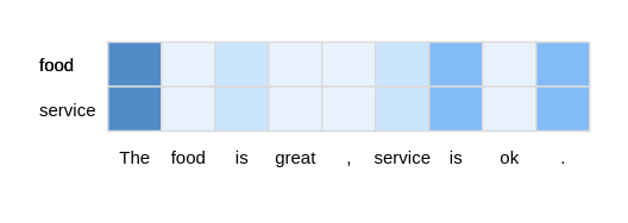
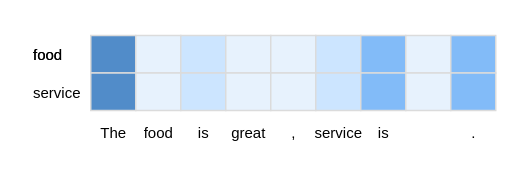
- <mxCell id="30" value="ok" style="text;html=1;align=center;verticalAlign=middle;resizable=0;points=[];autosize=1;strokeColor=none;fillColor=none;fontSize=10;" vertex="1" parent="1"><mxGeometry x="270" y="73" width="30" height="30" as="geometry" /></mxCell>
